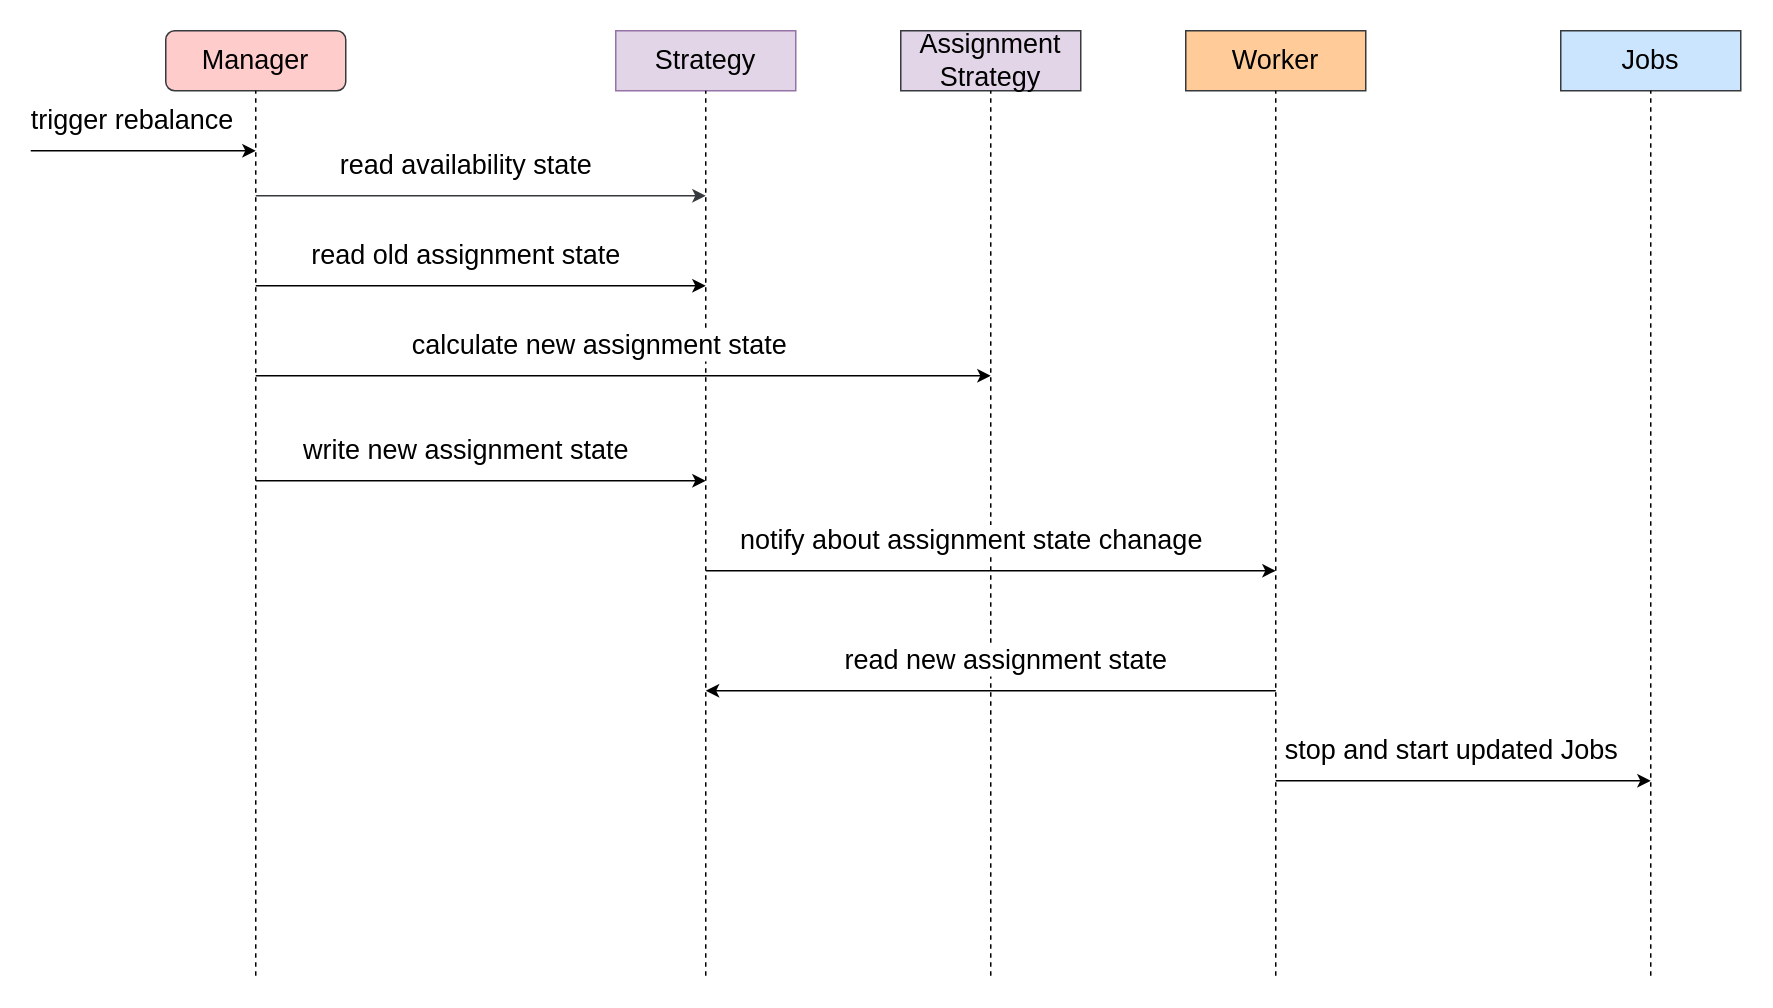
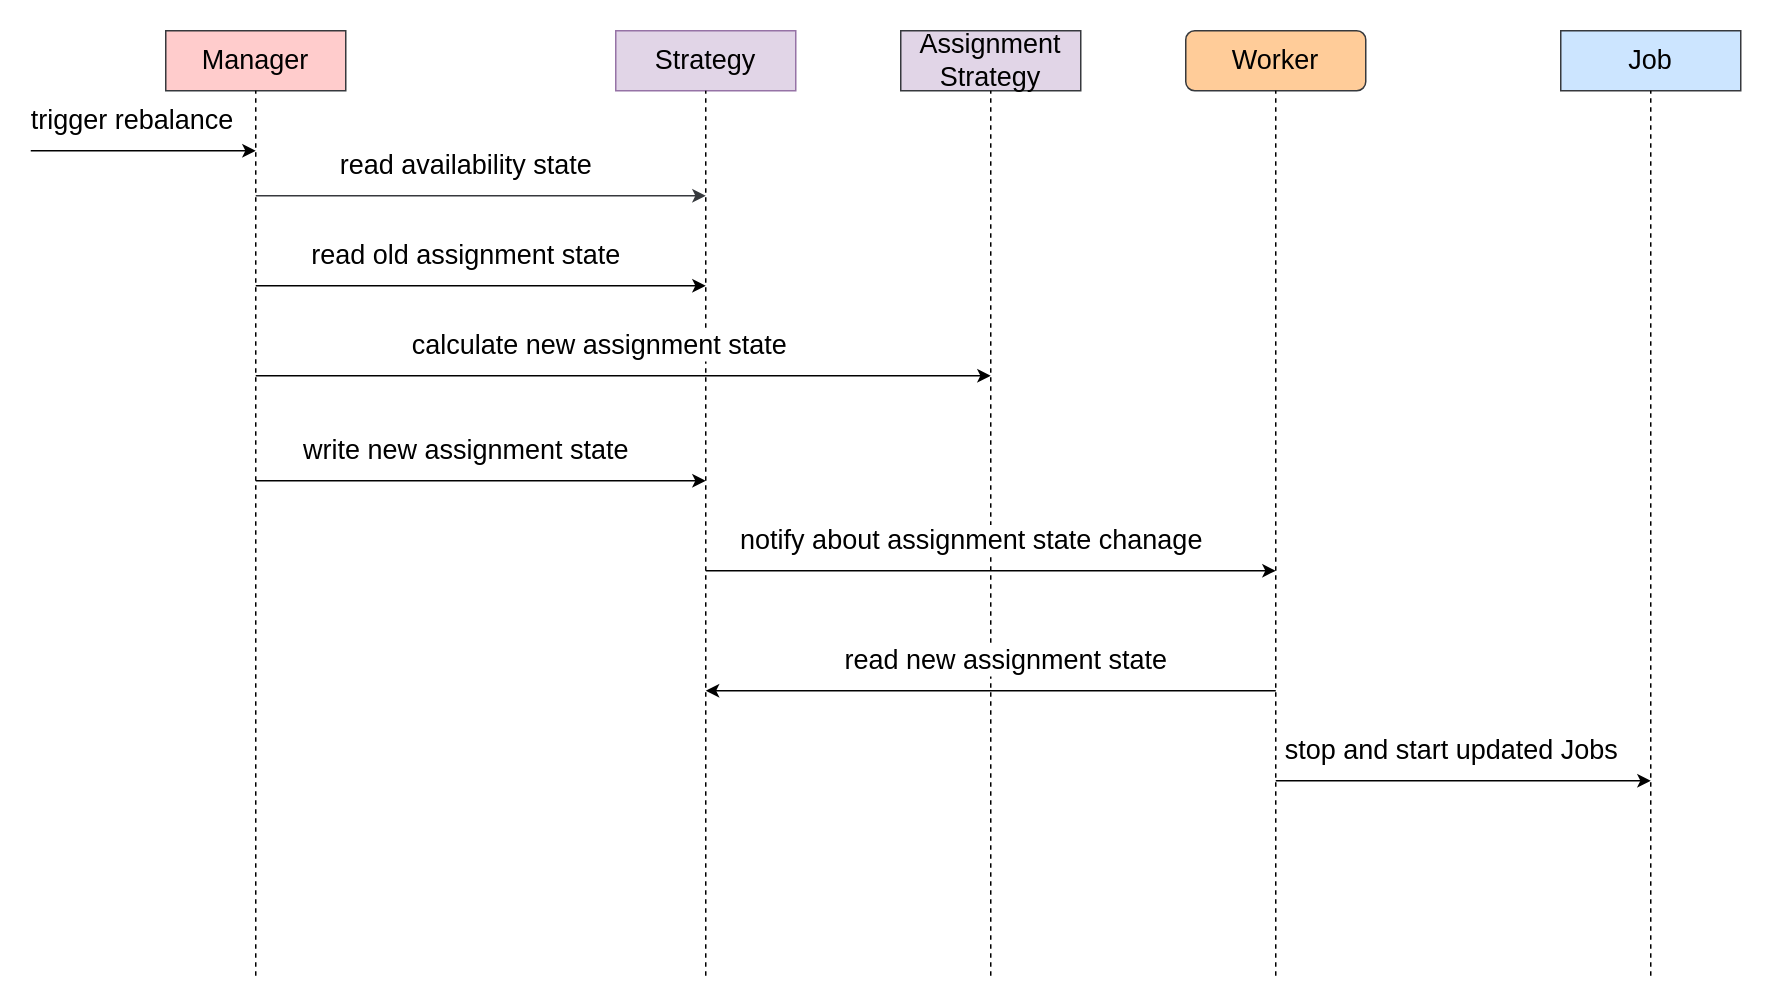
- <mxCell id="3" value="Manager" style="whiteSpace=wrap;html=1;fontSize=18;fillColor=#ffcccc;strokeColor=#36393d;rounded=1;" vertex="1" parent="2"><mxGeometry width="120" height="40" as="geometry" /></mxCell>
+ <mxCell id="3" value="Manager" style="rounded=0;whiteSpace=wrap;html=1;fontSize=18;fillColor=#ffcccc;strokeColor=#36393d;" vertex="1" parent="2"><mxGeometry width="120" height="40" as="geometry" /></mxCell>
- <mxCell id="12" value="Worker" style="rounded=0;whiteSpace=wrap;html=1;fontSize=18;fillColor=#ffcc99;strokeColor=#36393d;" vertex="1" parent="11"><mxGeometry width="120" height="40" as="geometry" /></mxCell>
+ <mxCell id="12" value="Worker" style="whiteSpace=wrap;html=1;fontSize=18;fillColor=#ffcc99;strokeColor=#36393d;rounded=1;" vertex="1" parent="11"><mxGeometry width="120" height="40" as="geometry" /></mxCell>
- <mxCell id="22" value="Jobs" style="rounded=0;whiteSpace=wrap;html=1;fontSize=18;fillColor=#cce5ff;strokeColor=#36393d;" vertex="1" parent="21"><mxGeometry width="120" height="40" as="geometry" /></mxCell>
+ <mxCell id="22" value="Job" style="rounded=0;whiteSpace=wrap;html=1;fontSize=18;fillColor=#cce5ff;strokeColor=#36393d;" vertex="1" parent="21"><mxGeometry width="120" height="40" as="geometry" /></mxCell>
